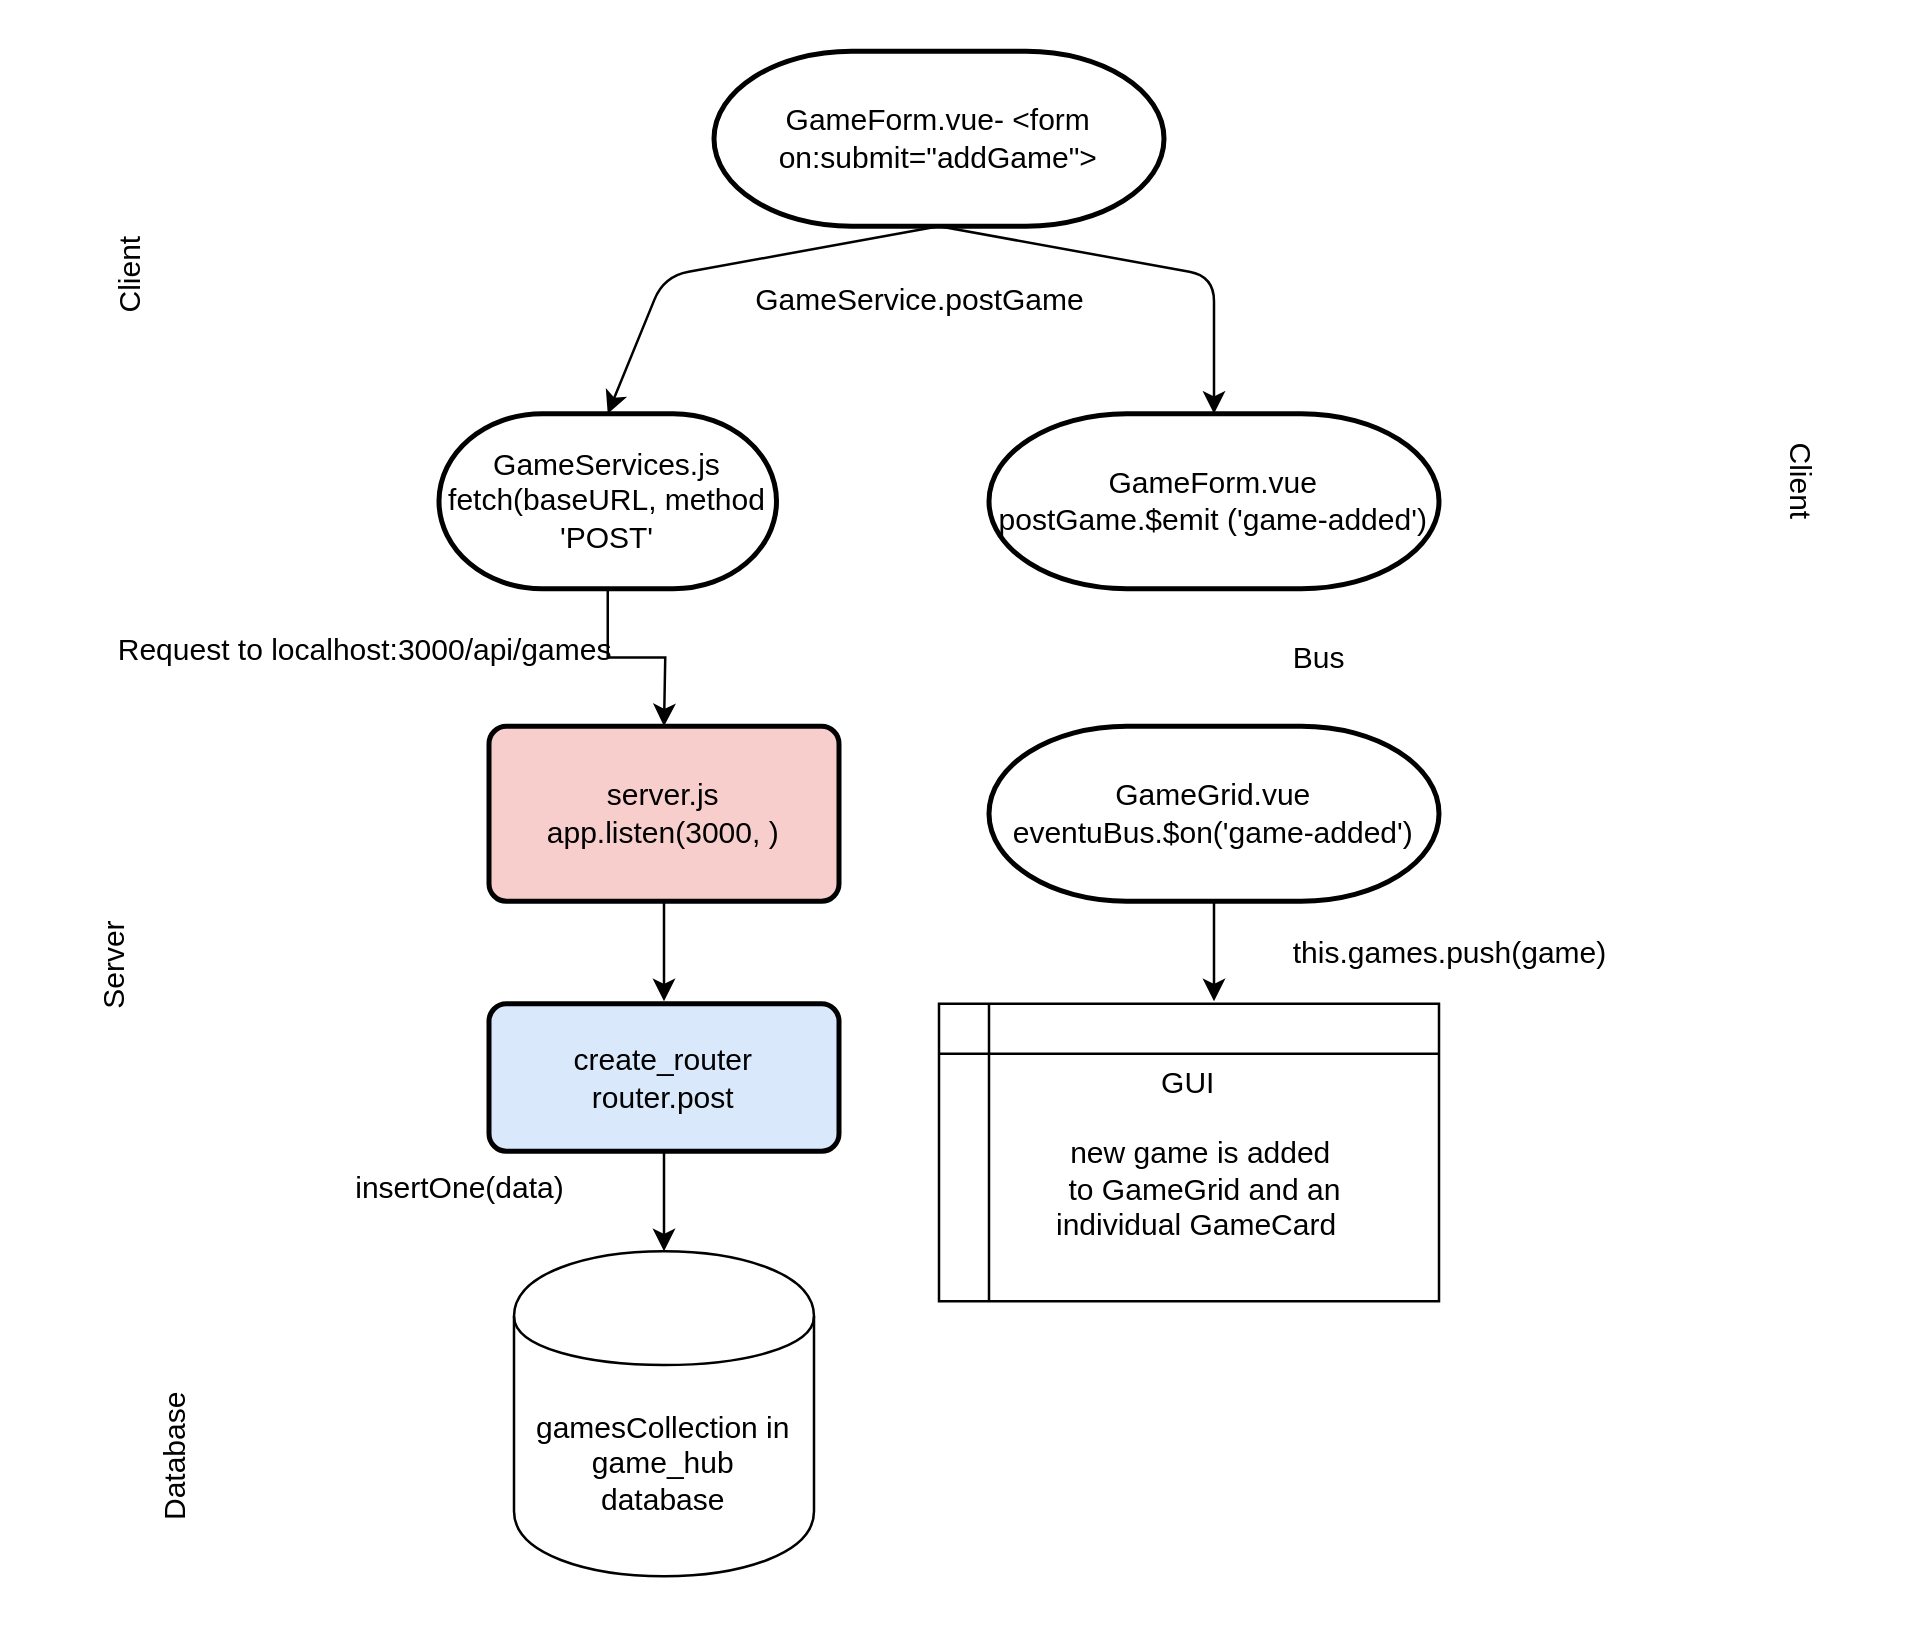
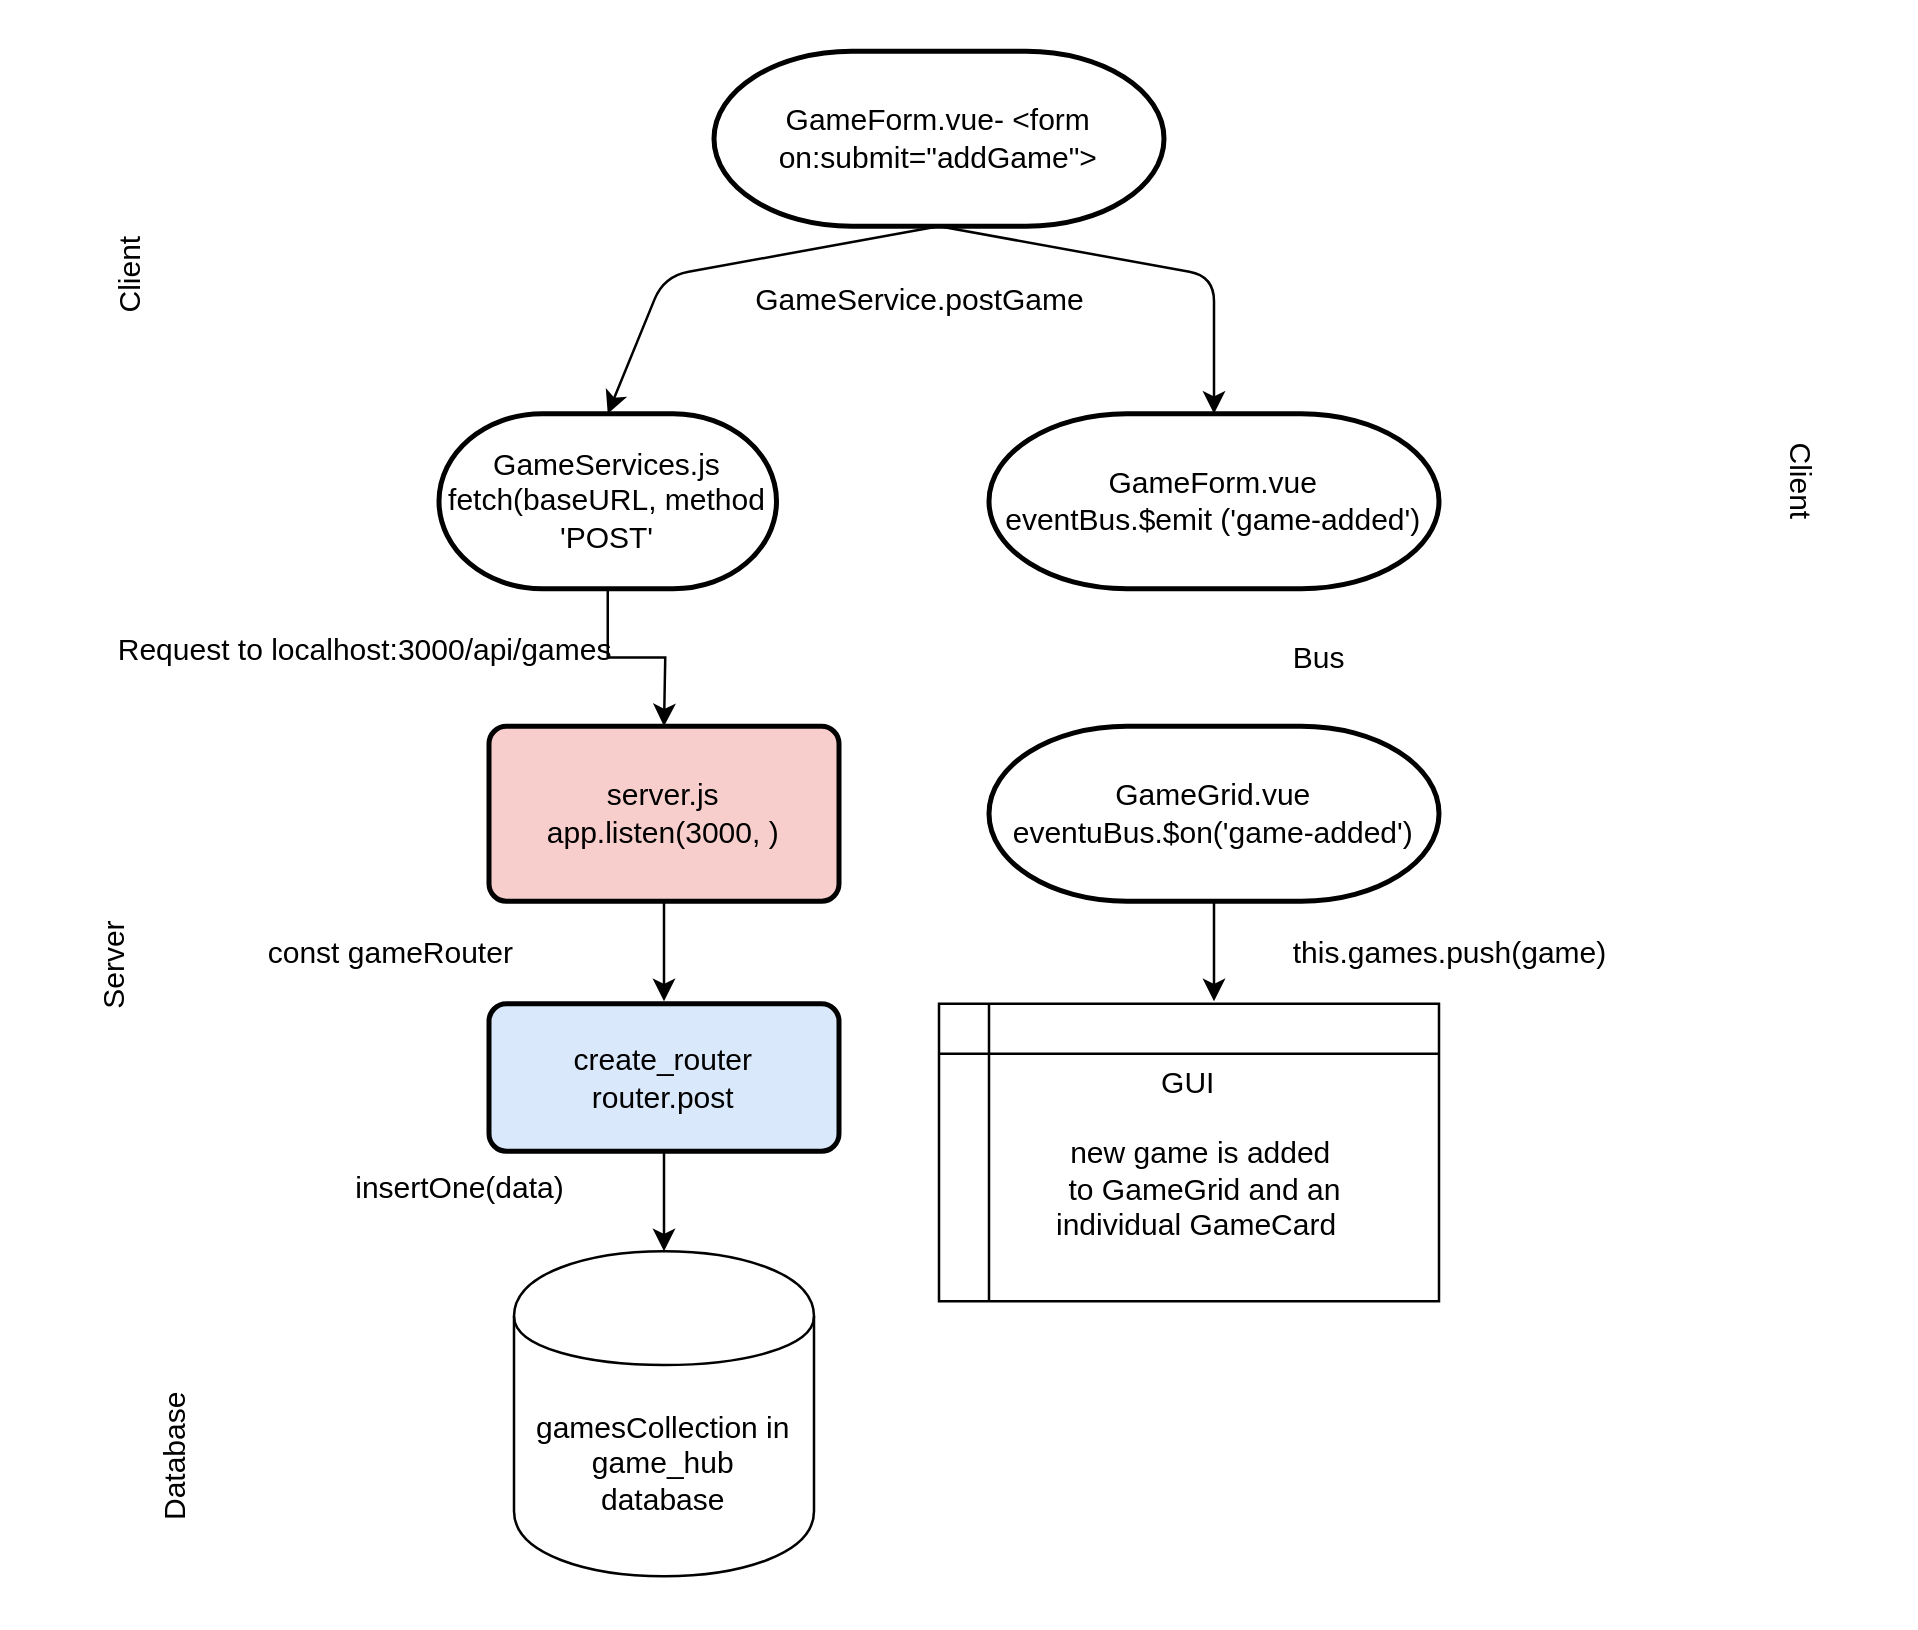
- <mxCell id="6" value="GameForm.vue&lt;br&gt;postGame.$emit ('game-added')" style="strokeWidth=2;html=1;shape=mxgraph.flowchart.terminator;whiteSpace=wrap;" parent="1" vertex="1"><mxGeometry x="395" y="165" width="180" height="70" as="geometry" /></mxCell>
+ <mxCell id="6" value="GameForm.vue&lt;br&gt;eventBus.$emit ('game-added')" style="strokeWidth=2;html=1;shape=mxgraph.flowchart.terminator;whiteSpace=wrap;" parent="1" vertex="1"><mxGeometry x="395" y="165" width="180" height="70" as="geometry" /></mxCell>
+ <mxCell id="12" value="const gameRouter" style="text;html=1;resizable=0;points=[];autosize=1;align=left;verticalAlign=top;spacingTop=-4;" parent="1" vertex="1"><mxGeometry x="105" y="370.5" width="110" height="20" as="geometry" /></mxCell>
